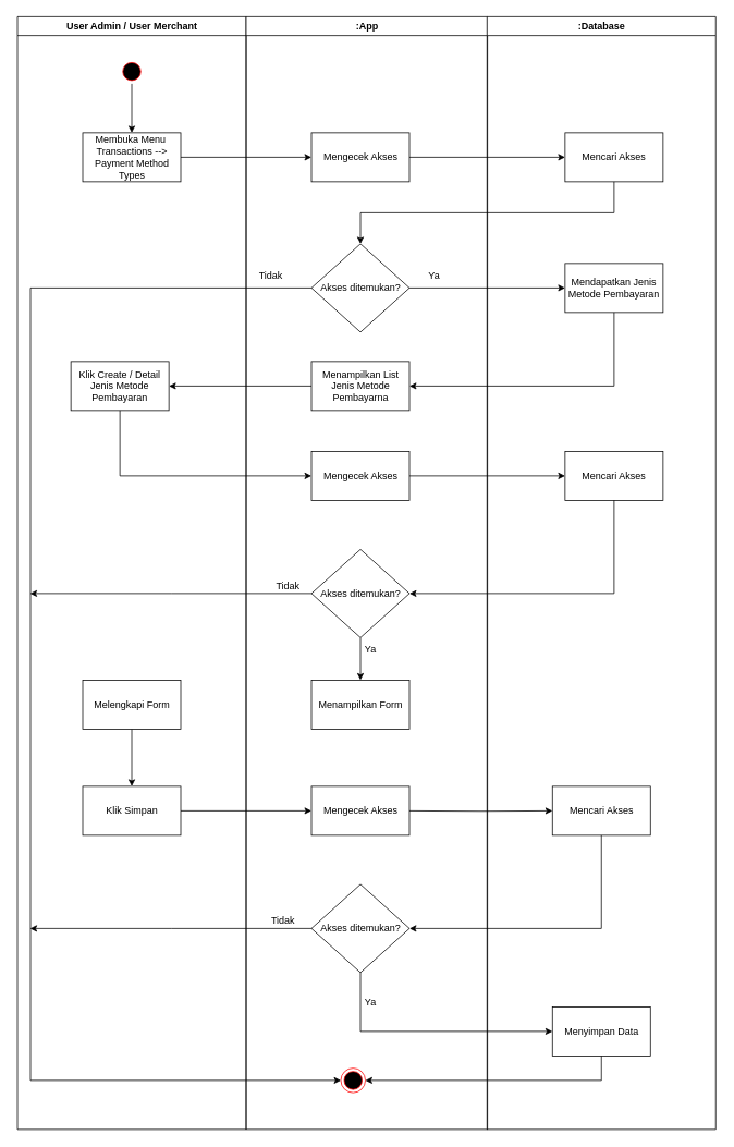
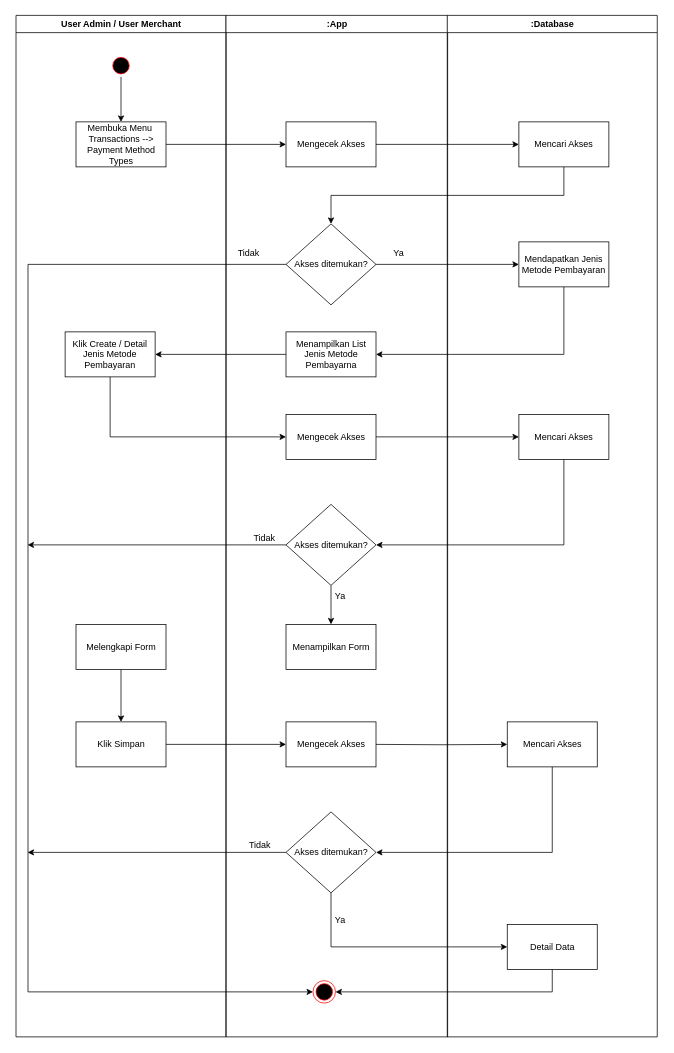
- <mxCell id="33" value="Menyimpan Data" style="rounded=0;whiteSpace=wrap;html=1;" parent="28" vertex="1"><mxGeometry x="80" y="1212" width="120" height="60" as="geometry" /></mxCell>
+ <mxCell id="33" value="Detail Data" style="rounded=0;whiteSpace=wrap;html=1;" parent="28" vertex="1"><mxGeometry x="80" y="1212" width="120" height="60" as="geometry" /></mxCell>
